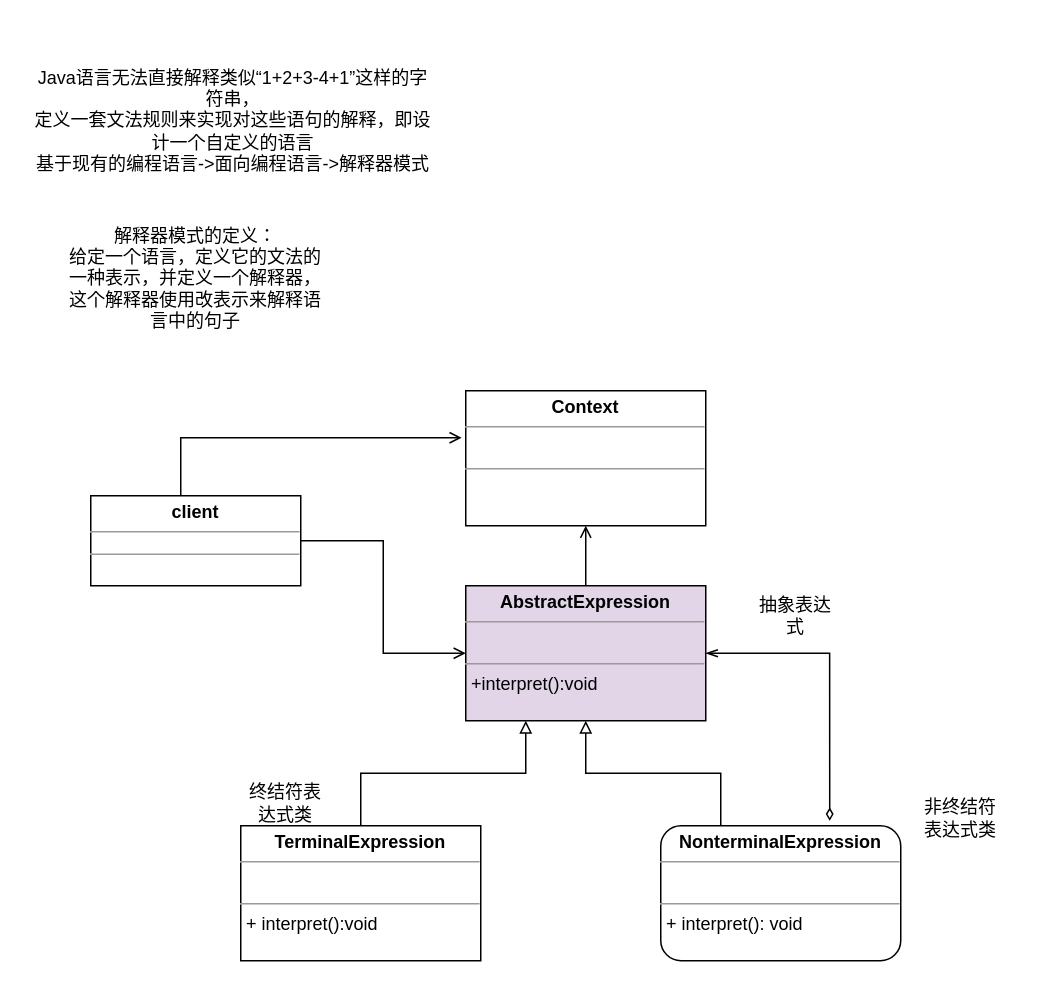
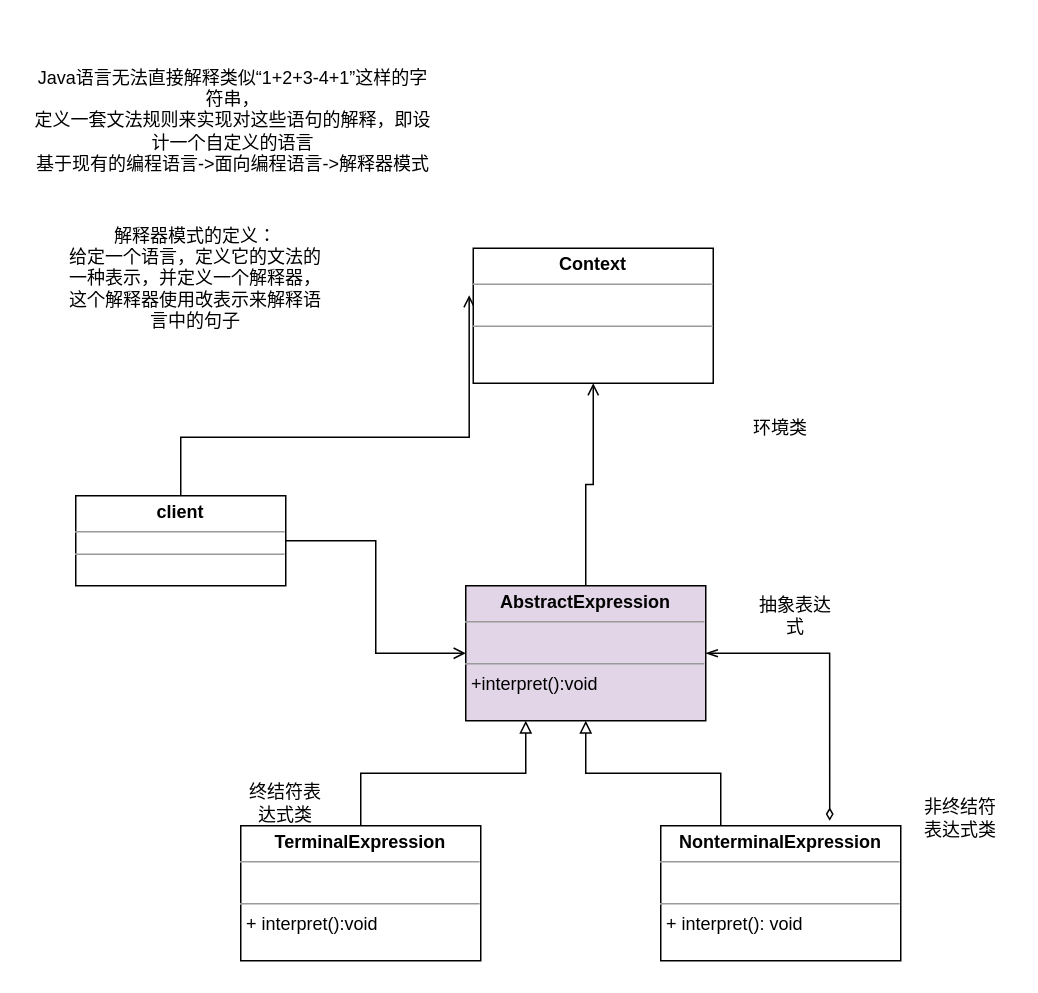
+ <mxCell id="18" value="环境类" style="text;html=1;strokeColor=none;fillColor=none;align=center;verticalAlign=middle;whiteSpace=wrap;rounded=0;" vertex="1" parent="1"><mxGeometry x="490" y="270" width="60" height="30" as="geometry" /></mxCell>
- <mxCell id="8" value="&lt;p style=&quot;margin:0px;margin-top:4px;text-align:center;&quot;&gt;&lt;b&gt;Context&lt;/b&gt;&lt;/p&gt;&lt;hr size=&quot;1&quot;&gt;&lt;p style=&quot;margin:0px;margin-left:4px;&quot;&gt;&lt;br&gt;&lt;/p&gt;&lt;hr size=&quot;1&quot;&gt;&lt;p style=&quot;margin:0px;margin-left:4px;&quot;&gt;&lt;br&gt;&lt;/p&gt;" style="verticalAlign=top;align=left;overflow=fill;fontSize=12;fontFamily=Helvetica;html=1;" vertex="1" parent="1"><mxGeometry x="310" y="260" width="160" height="90" as="geometry" /></mxCell>
+ <mxCell id="8" value="&lt;p style=&quot;margin:0px;margin-top:4px;text-align:center;&quot;&gt;&lt;b&gt;Context&lt;/b&gt;&lt;/p&gt;&lt;hr size=&quot;1&quot;&gt;&lt;p style=&quot;margin:0px;margin-left:4px;&quot;&gt;&lt;br&gt;&lt;/p&gt;&lt;hr size=&quot;1&quot;&gt;&lt;p style=&quot;margin:0px;margin-left:4px;&quot;&gt;&lt;br&gt;&lt;/p&gt;" style="verticalAlign=top;align=left;overflow=fill;fontSize=12;fontFamily=Helvetica;html=1;" vertex="1" parent="1"><mxGeometry x="315" y="165" width="160" height="90" as="geometry" /></mxCell>
- <mxCell id="6" value="&lt;p style=&quot;margin:0px;margin-top:4px;text-align:center;&quot;&gt;&lt;b&gt;client&lt;/b&gt;&lt;/p&gt;&lt;hr size=&quot;1&quot;&gt;&lt;div style=&quot;height:2px;&quot;&gt;&lt;/div&gt;&lt;hr size=&quot;1&quot;&gt;&lt;div style=&quot;height:2px;&quot;&gt;&lt;br&gt;&lt;/div&gt;" style="verticalAlign=top;align=left;overflow=fill;fontSize=12;fontFamily=Helvetica;html=1;" vertex="1" parent="1"><mxGeometry x="60" y="330" width="140" height="60" as="geometry" /></mxCell>
+ <mxCell id="6" value="&lt;p style=&quot;margin:0px;margin-top:4px;text-align:center;&quot;&gt;&lt;b&gt;client&lt;/b&gt;&lt;/p&gt;&lt;hr size=&quot;1&quot;&gt;&lt;div style=&quot;height:2px;&quot;&gt;&lt;/div&gt;&lt;hr size=&quot;1&quot;&gt;&lt;div style=&quot;height:2px;&quot;&gt;&lt;br&gt;&lt;/div&gt;" style="verticalAlign=top;align=left;overflow=fill;fontSize=12;fontFamily=Helvetica;html=1;" vertex="1" parent="1"><mxGeometry x="50" y="330" width="140" height="60" as="geometry" /></mxCell>
- <mxCell id="14" value="&lt;p style=&quot;margin:0px;margin-top:4px;text-align:center;&quot;&gt;&lt;b&gt;NonterminalExpression&lt;/b&gt;&lt;/p&gt;&lt;hr size=&quot;1&quot;&gt;&lt;p style=&quot;margin:0px;margin-left:4px;&quot;&gt;&lt;br&gt;&lt;/p&gt;&lt;hr size=&quot;1&quot;&gt;&lt;p style=&quot;margin:0px;margin-left:4px;&quot;&gt;+ interpret(): void&lt;/p&gt;" style="verticalAlign=top;align=left;overflow=fill;fontSize=12;fontFamily=Helvetica;html=1;rounded=1;" vertex="1" parent="1"><mxGeometry x="440" y="550" width="160" height="90" as="geometry" /></mxCell>
+ <mxCell id="14" value="&lt;p style=&quot;margin:0px;margin-top:4px;text-align:center;&quot;&gt;&lt;b&gt;NonterminalExpression&lt;/b&gt;&lt;/p&gt;&lt;hr size=&quot;1&quot;&gt;&lt;p style=&quot;margin:0px;margin-left:4px;&quot;&gt;&lt;br&gt;&lt;/p&gt;&lt;hr size=&quot;1&quot;&gt;&lt;p style=&quot;margin:0px;margin-left:4px;&quot;&gt;+ interpret(): void&lt;/p&gt;" style="verticalAlign=top;align=left;overflow=fill;fontSize=12;fontFamily=Helvetica;html=1;" vertex="1" parent="1"><mxGeometry x="440" y="550" width="160" height="90" as="geometry" /></mxCell>
